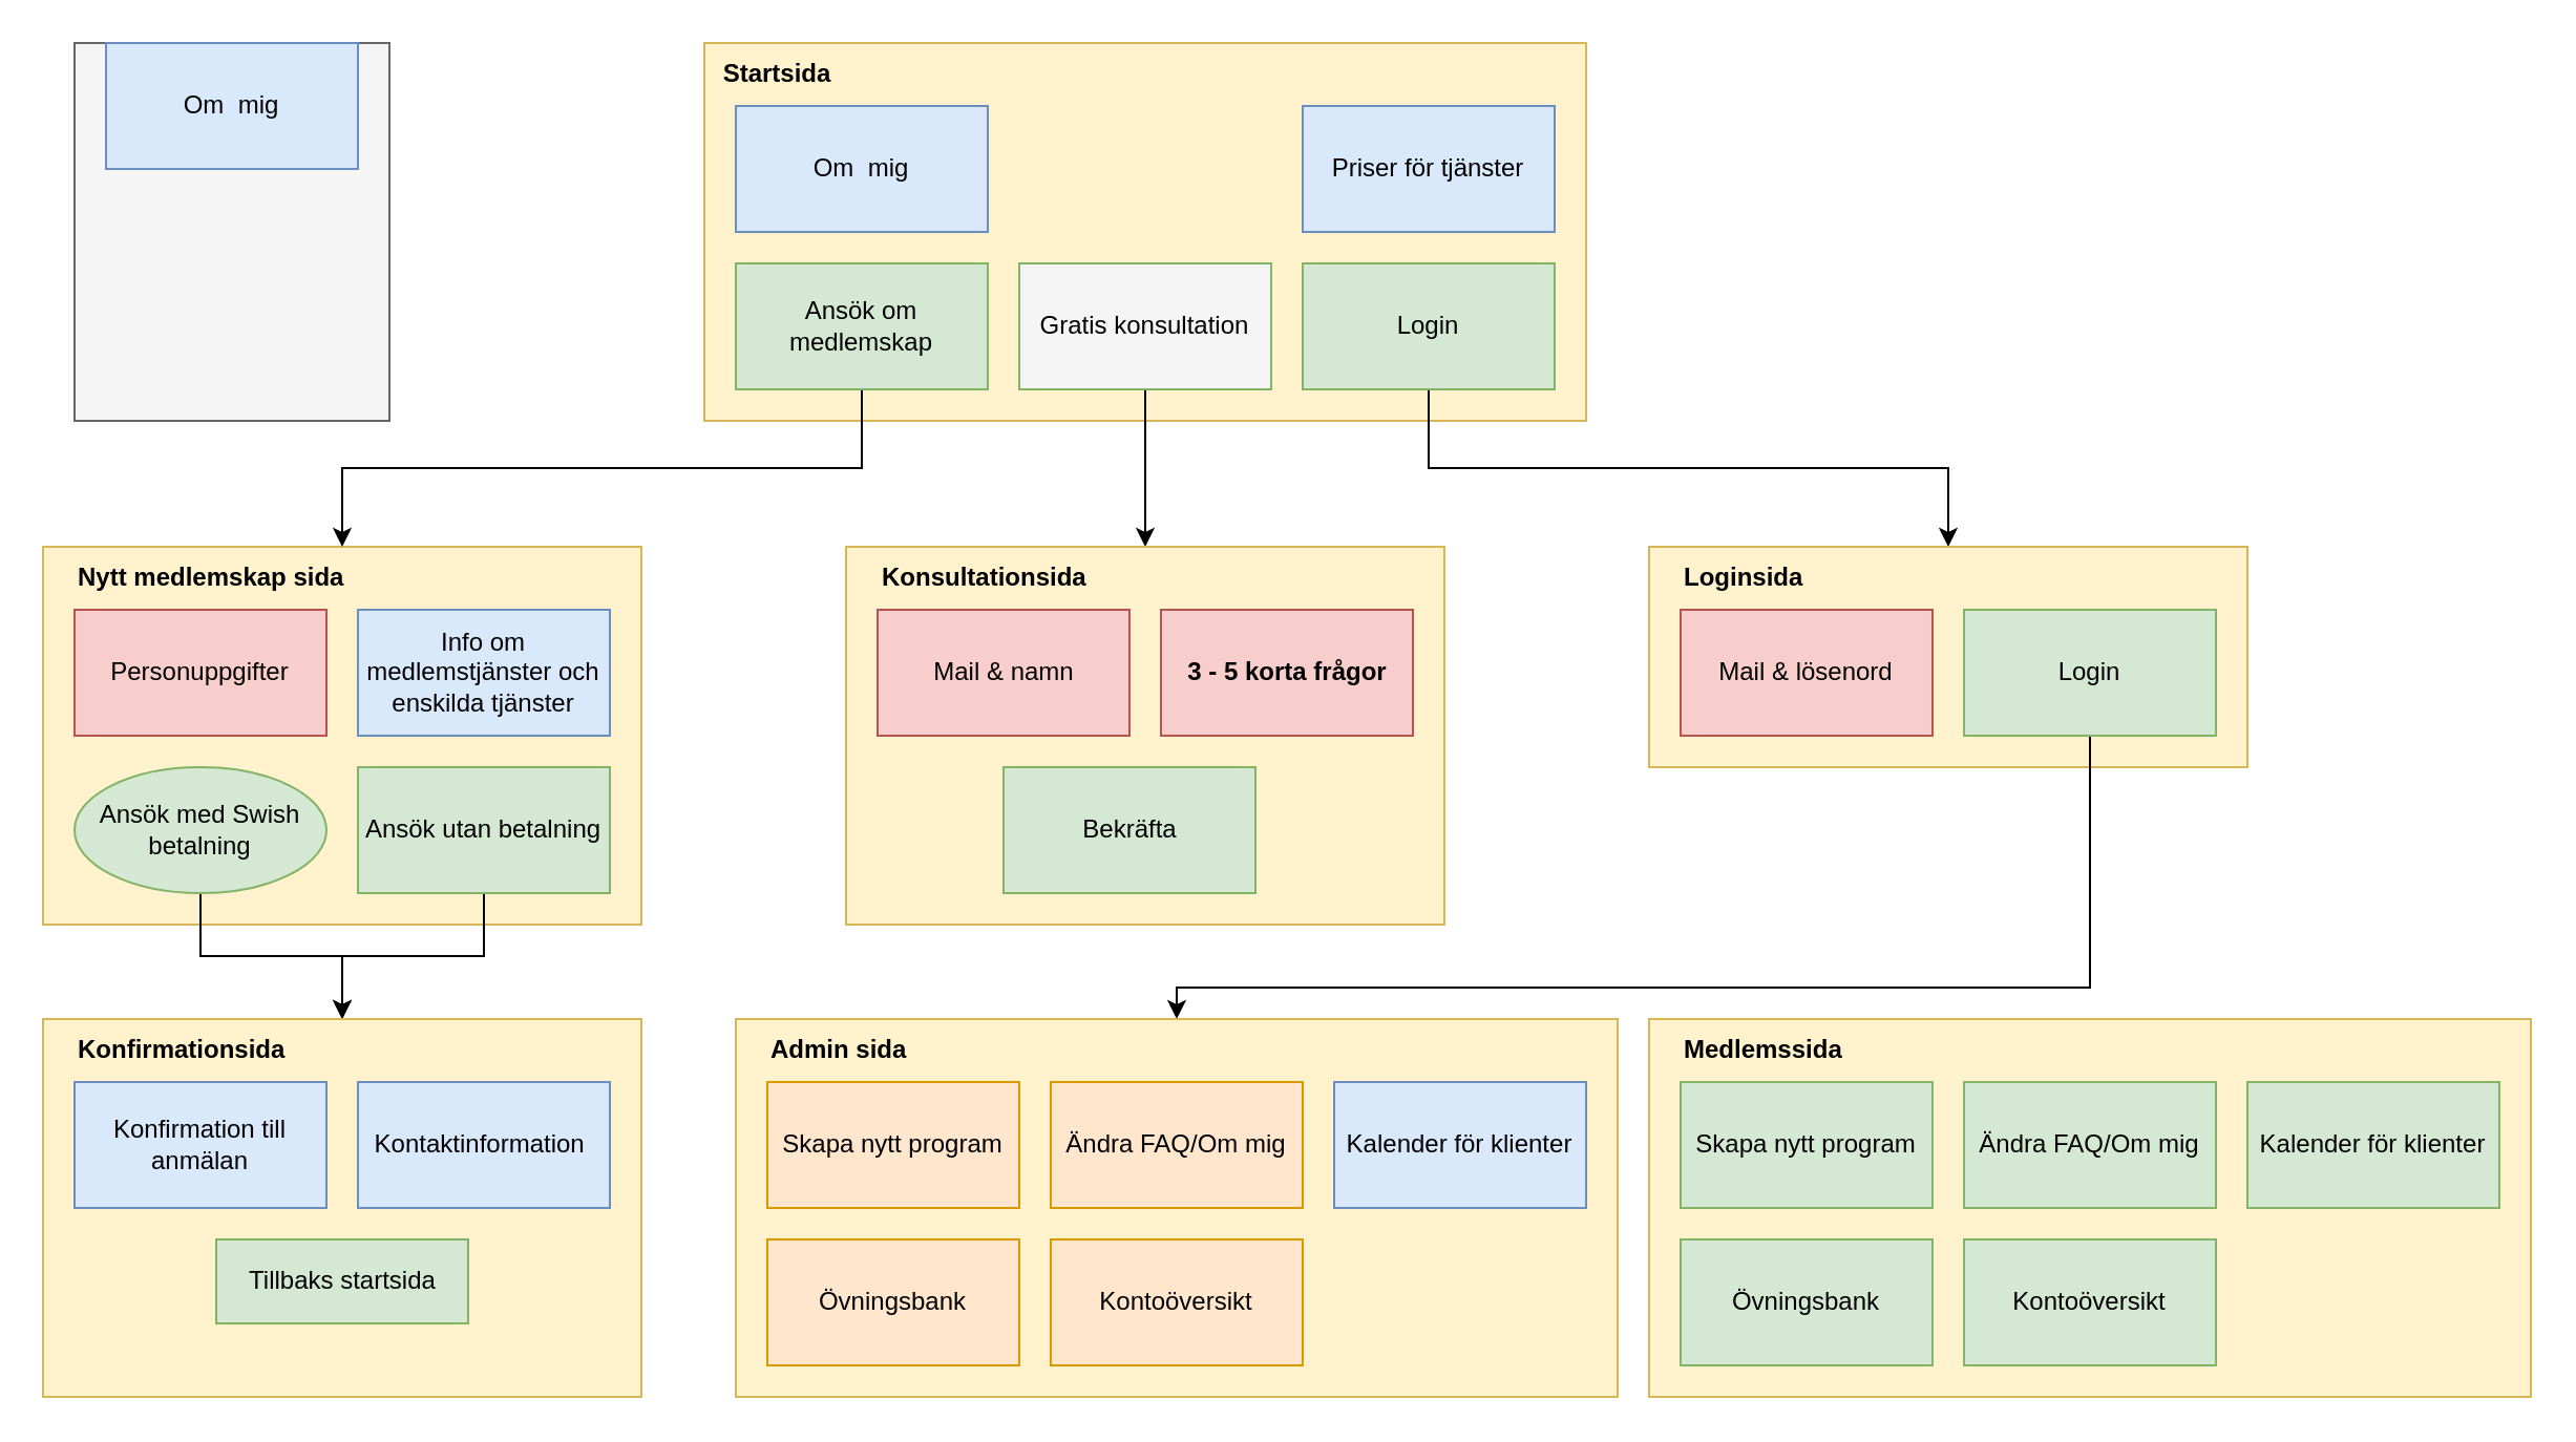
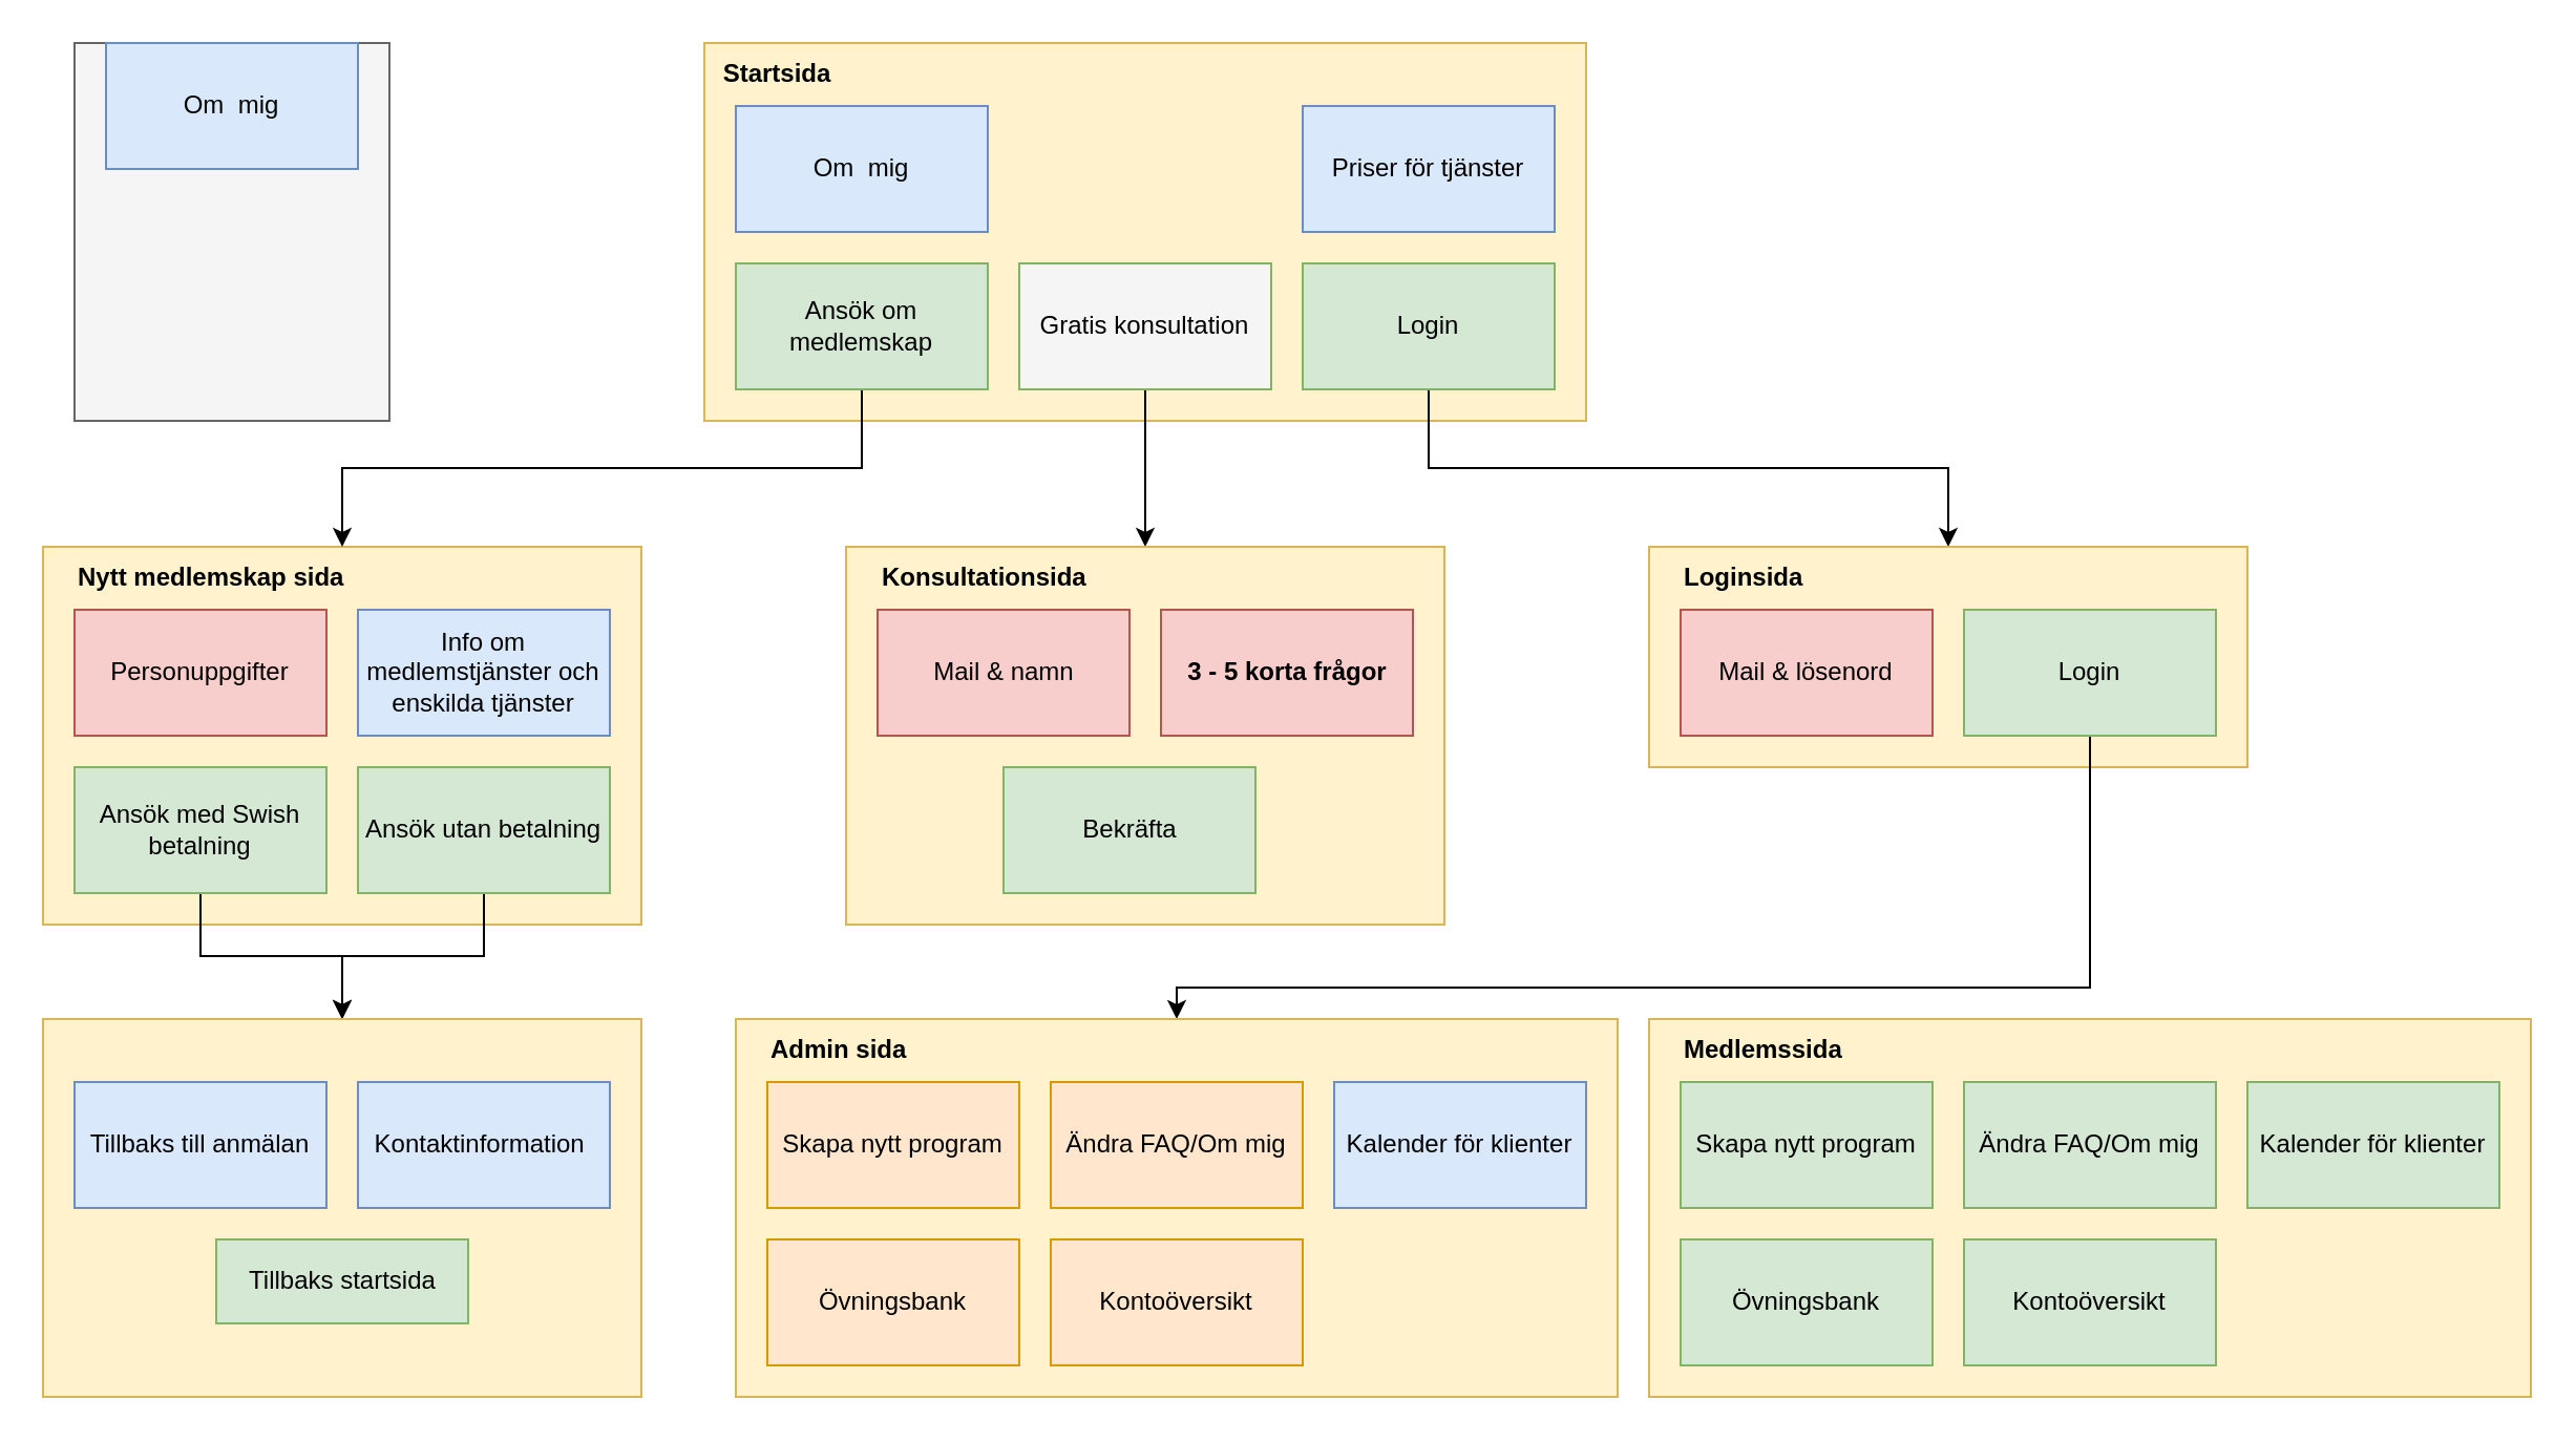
- <mxCell id="14" value="Ansök med Swish betalning" style="ellipse;whiteSpace=wrap;html=1;fillColor=#d5e8d4;strokeColor=#82b366;" vertex="1" parent="1"><mxGeometry x="35" y="365" width="120" height="60" as="geometry" /></mxCell>
+ <mxCell id="14" value="Ansök med Swish betalning" style="rounded=0;whiteSpace=wrap;html=1;fillColor=#d5e8d4;strokeColor=#82b366;" vertex="1" parent="1"><mxGeometry x="35" y="365" width="120" height="60" as="geometry" /></mxCell>
- <mxCell id="23" value="&lt;b&gt;Konfirmationsida&lt;/b&gt;" style="text;html=1;strokeColor=none;fillColor=none;align=left;verticalAlign=middle;whiteSpace=wrap;rounded=0;" vertex="1" parent="1"><mxGeometry x="35" y="485" width="180" height="30" as="geometry" /></mxCell>
- <mxCell id="24" value="Konfirmation till anmälan" style="rounded=0;whiteSpace=wrap;html=1;fillColor=#dae8fc;strokeColor=#6c8ebf;" vertex="1" parent="1"><mxGeometry x="35" y="515" width="120" height="60" as="geometry" /></mxCell>
+ <mxCell id="24" value="Tillbaks till anmälan" style="rounded=0;whiteSpace=wrap;html=1;fillColor=#dae8fc;strokeColor=#6c8ebf;" vertex="1" parent="1"><mxGeometry x="35" y="515" width="120" height="60" as="geometry" /></mxCell>
